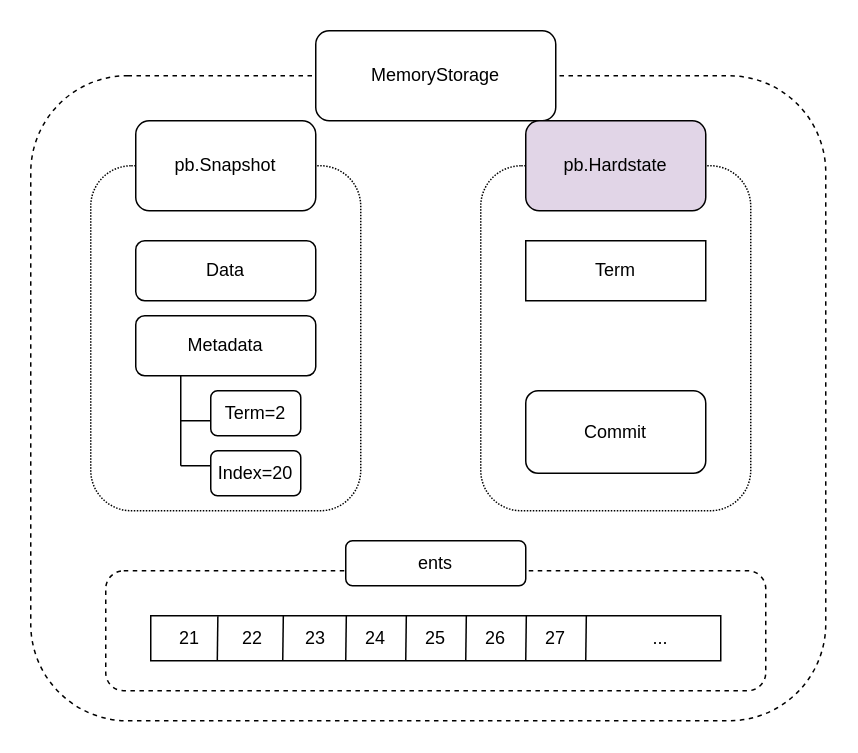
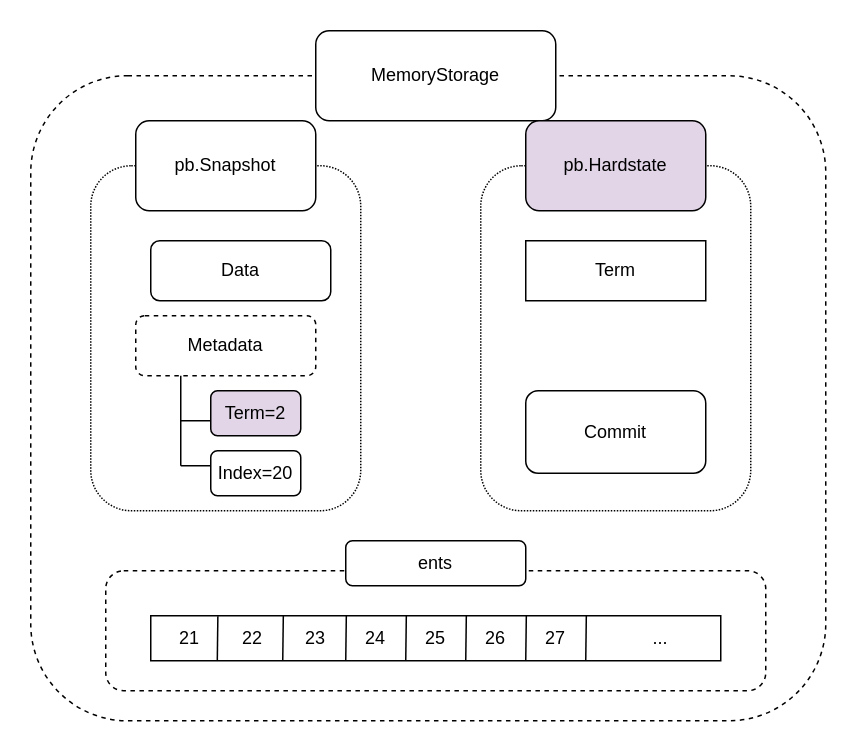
- <mxCell id="8" value="Data" style="rounded=1;whiteSpace=wrap;html=1;" parent="1" vertex="1"><mxGeometry x="90" y="160" width="120" height="40" as="geometry" /></mxCell>
+ <mxCell id="8" value="Data" style="rounded=1;whiteSpace=wrap;html=1;" parent="1" vertex="1"><mxGeometry x="100" y="160" width="120" height="40" as="geometry" /></mxCell>
- <mxCell id="9" value="Metadata" style="rounded=1;whiteSpace=wrap;html=1;" parent="1" vertex="1"><mxGeometry x="90" y="210" width="120" height="40" as="geometry" /></mxCell>
+ <mxCell id="9" value="Metadata" style="rounded=1;whiteSpace=wrap;html=1;dashed=1;" parent="1" vertex="1"><mxGeometry x="90" y="210" width="120" height="40" as="geometry" /></mxCell>
- <mxCell id="10" value="Term=2" style="rounded=1;whiteSpace=wrap;html=1;" parent="1" vertex="1"><mxGeometry x="140" y="260" width="60" height="30" as="geometry" /></mxCell>
+ <mxCell id="10" value="Term=2" style="rounded=1;whiteSpace=wrap;html=1;fillColor=#e1d5e7;" parent="1" vertex="1"><mxGeometry x="140" y="260" width="60" height="30" as="geometry" /></mxCell>
